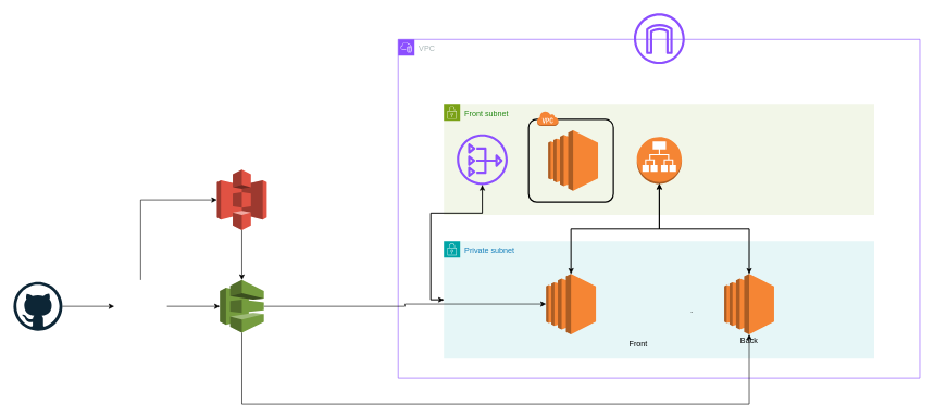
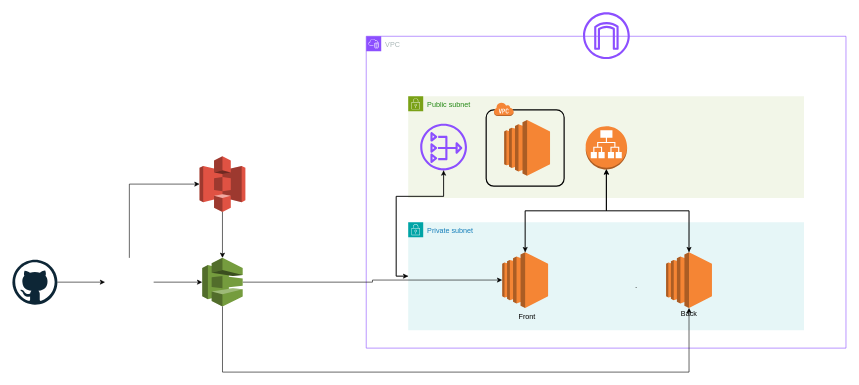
- <mxCell id="2" value="Front subnet" style="points=[[0,0],[0.25,0],[0.5,0],[0.75,0],[1,0],[1,0.25],[1,0.5],[1,0.75],[1,1],[0.75,1],[0.5,1],[0.25,1],[0,1],[0,0.75],[0,0.5],[0,0.25]];outlineConnect=0;gradientColor=none;html=1;whiteSpace=wrap;fontSize=12;fontStyle=0;container=1;pointerEvents=0;collapsible=0;recursiveResize=0;shape=mxgraph.aws4.group;grIcon=mxgraph.aws4.group_security_group;grStroke=0;strokeColor=#7AA116;fillColor=#F2F6E8;verticalAlign=top;align=left;spacingLeft=30;fontColor=#248814;dashed=0;" vertex="1" parent="1"><mxGeometry x="680" y="160" width="660" height="169.5" as="geometry" /></mxCell>
+ <mxCell id="2" value="Public subnet" style="points=[[0,0],[0.25,0],[0.5,0],[0.75,0],[1,0],[1,0.25],[1,0.5],[1,0.75],[1,1],[0.75,1],[0.5,1],[0.25,1],[0,1],[0,0.75],[0,0.5],[0,0.25]];outlineConnect=0;gradientColor=none;html=1;whiteSpace=wrap;fontSize=12;fontStyle=0;container=1;pointerEvents=0;collapsible=0;recursiveResize=0;shape=mxgraph.aws4.group;grIcon=mxgraph.aws4.group_security_group;grStroke=0;strokeColor=#7AA116;fillColor=#F2F6E8;verticalAlign=top;align=left;spacingLeft=30;fontColor=#248814;dashed=0;" vertex="1" parent="1"><mxGeometry x="680" y="160" width="660" height="169.5" as="geometry" /></mxCell>
- <mxCell id="19" value="Front" style="text;html=1;align=center;verticalAlign=middle;resizable=0;points=[];autosize=1;strokeColor=none;fillColor=none;" vertex="1" parent="17"><mxGeometry x="343.25" y="453" width="50" height="30" as="geometry" /></mxCell>
+ <mxCell id="19" value="Front" style="text;html=1;align=center;verticalAlign=middle;resizable=0;points=[];autosize=1;strokeColor=none;fillColor=none;" vertex="1" parent="17"><mxGeometry x="243.25" y="453" width="50" height="30" as="geometry" /></mxCell>
